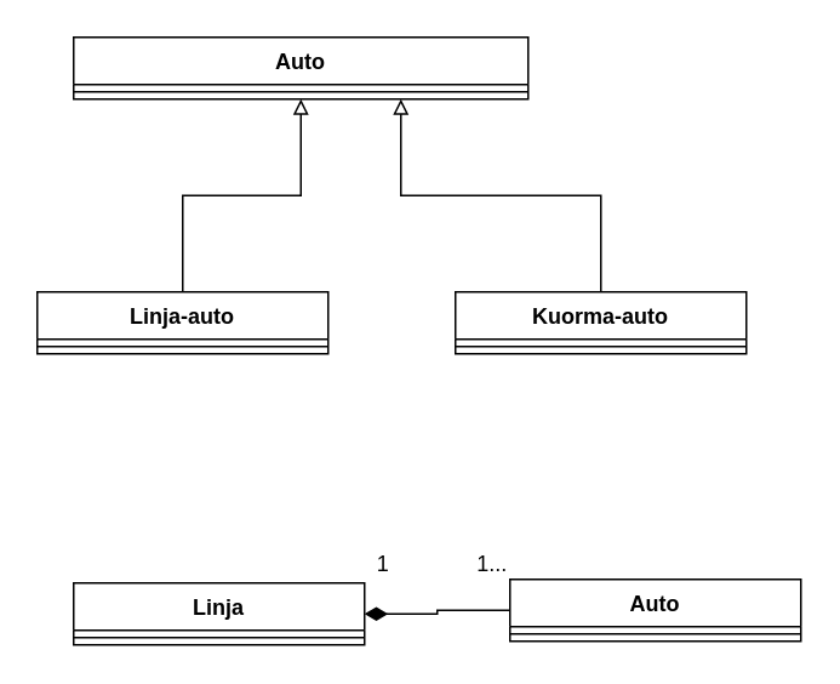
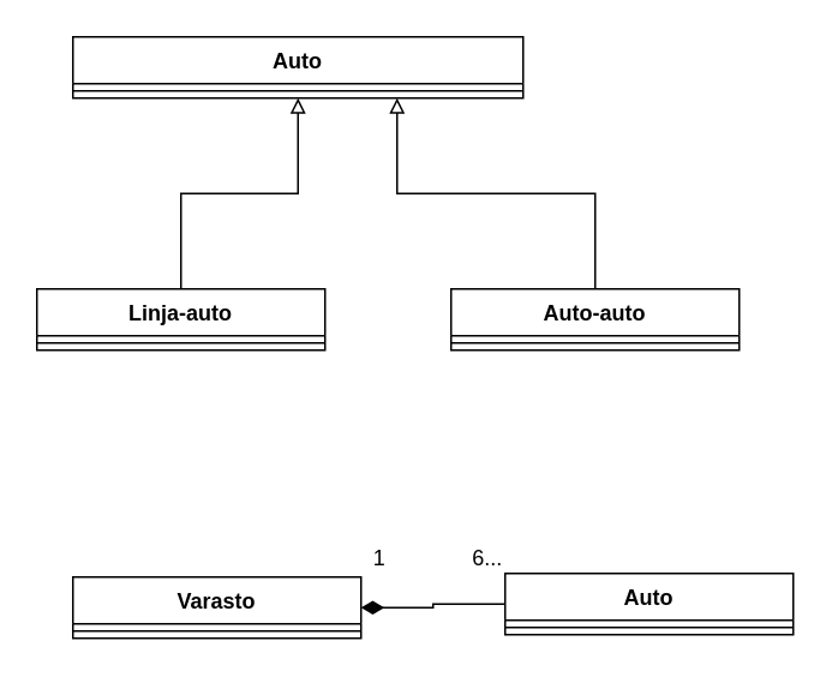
- <mxCell id="8" value="Kuorma-auto" style="swimlane;fontStyle=1;align=center;verticalAlign=top;childLayout=stackLayout;horizontal=1;startSize=26;horizontalStack=0;resizeParent=1;resizeParentMax=0;resizeLast=0;collapsible=1;marginBottom=0;" vertex="1" parent="1"><mxGeometry x="250" y="160" width="160" height="34" as="geometry" /></mxCell>
+ <mxCell id="8" value="Auto-auto" style="swimlane;fontStyle=1;align=center;verticalAlign=top;childLayout=stackLayout;horizontal=1;startSize=26;horizontalStack=0;resizeParent=1;resizeParentMax=0;resizeLast=0;collapsible=1;marginBottom=0;" vertex="1" parent="1"><mxGeometry x="250" y="160" width="160" height="34" as="geometry" /></mxCell>
- <mxCell id="16" value="1..." style="text;html=1;align=center;verticalAlign=middle;resizable=0;points=[];autosize=1;strokeColor=none;fillColor=none;" vertex="1" parent="1"><mxGeometry x="250" y="295" width="40" height="30" as="geometry" /></mxCell>
+ <mxCell id="16" value="6..." style="text;html=1;align=center;verticalAlign=middle;resizable=0;points=[];autosize=1;strokeColor=none;fillColor=none;" vertex="1" parent="1"><mxGeometry x="250" y="295" width="40" height="30" as="geometry" /></mxCell>
- <mxCell id="10" value="Linja" style="swimlane;fontStyle=1;align=center;verticalAlign=top;childLayout=stackLayout;horizontal=1;startSize=26;horizontalStack=0;resizeParent=1;resizeParentMax=0;resizeLast=0;collapsible=1;marginBottom=0;" vertex="1" parent="1"><mxGeometry x="40" y="320" width="160" height="34" as="geometry" /></mxCell>
+ <mxCell id="10" value="Varasto" style="swimlane;fontStyle=1;align=center;verticalAlign=top;childLayout=stackLayout;horizontal=1;startSize=26;horizontalStack=0;resizeParent=1;resizeParentMax=0;resizeLast=0;collapsible=1;marginBottom=0;" vertex="1" parent="1"><mxGeometry x="40" y="320" width="160" height="34" as="geometry" /></mxCell>
